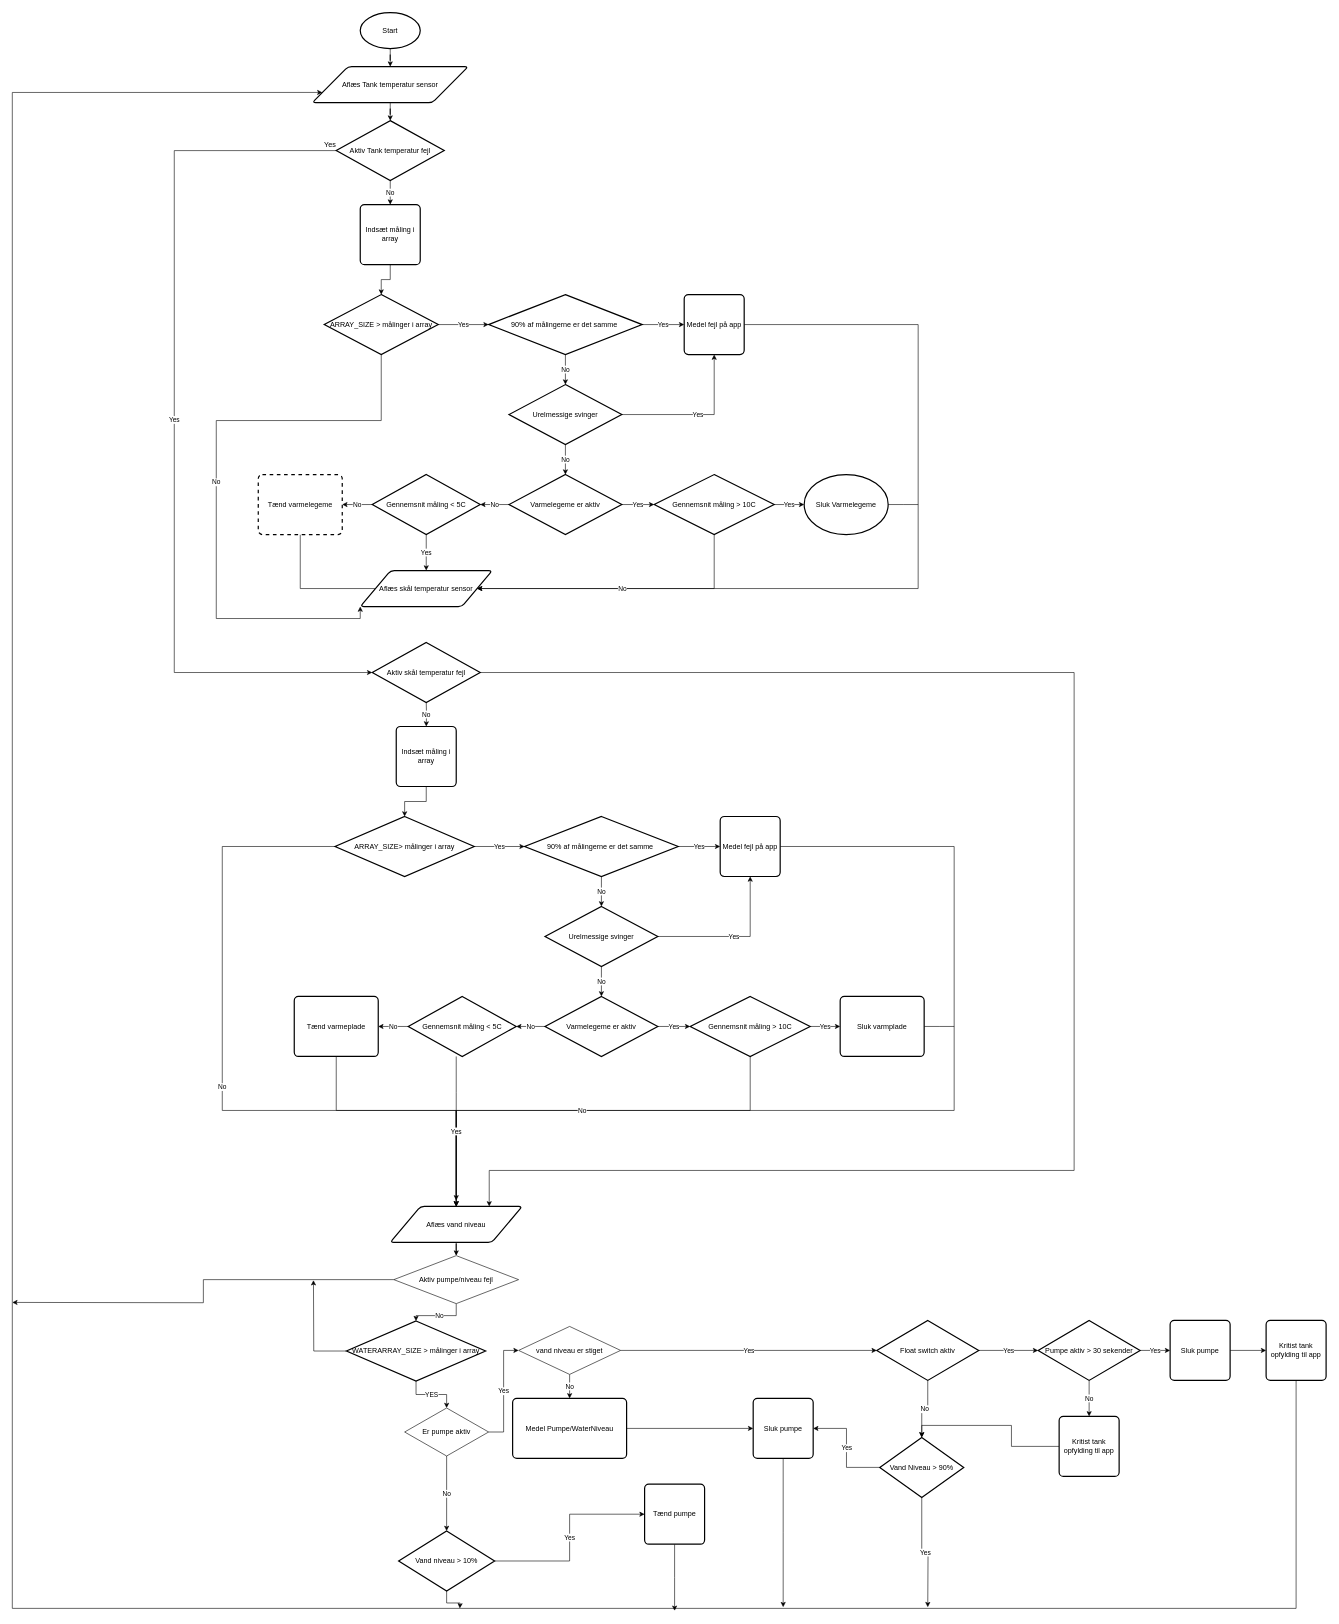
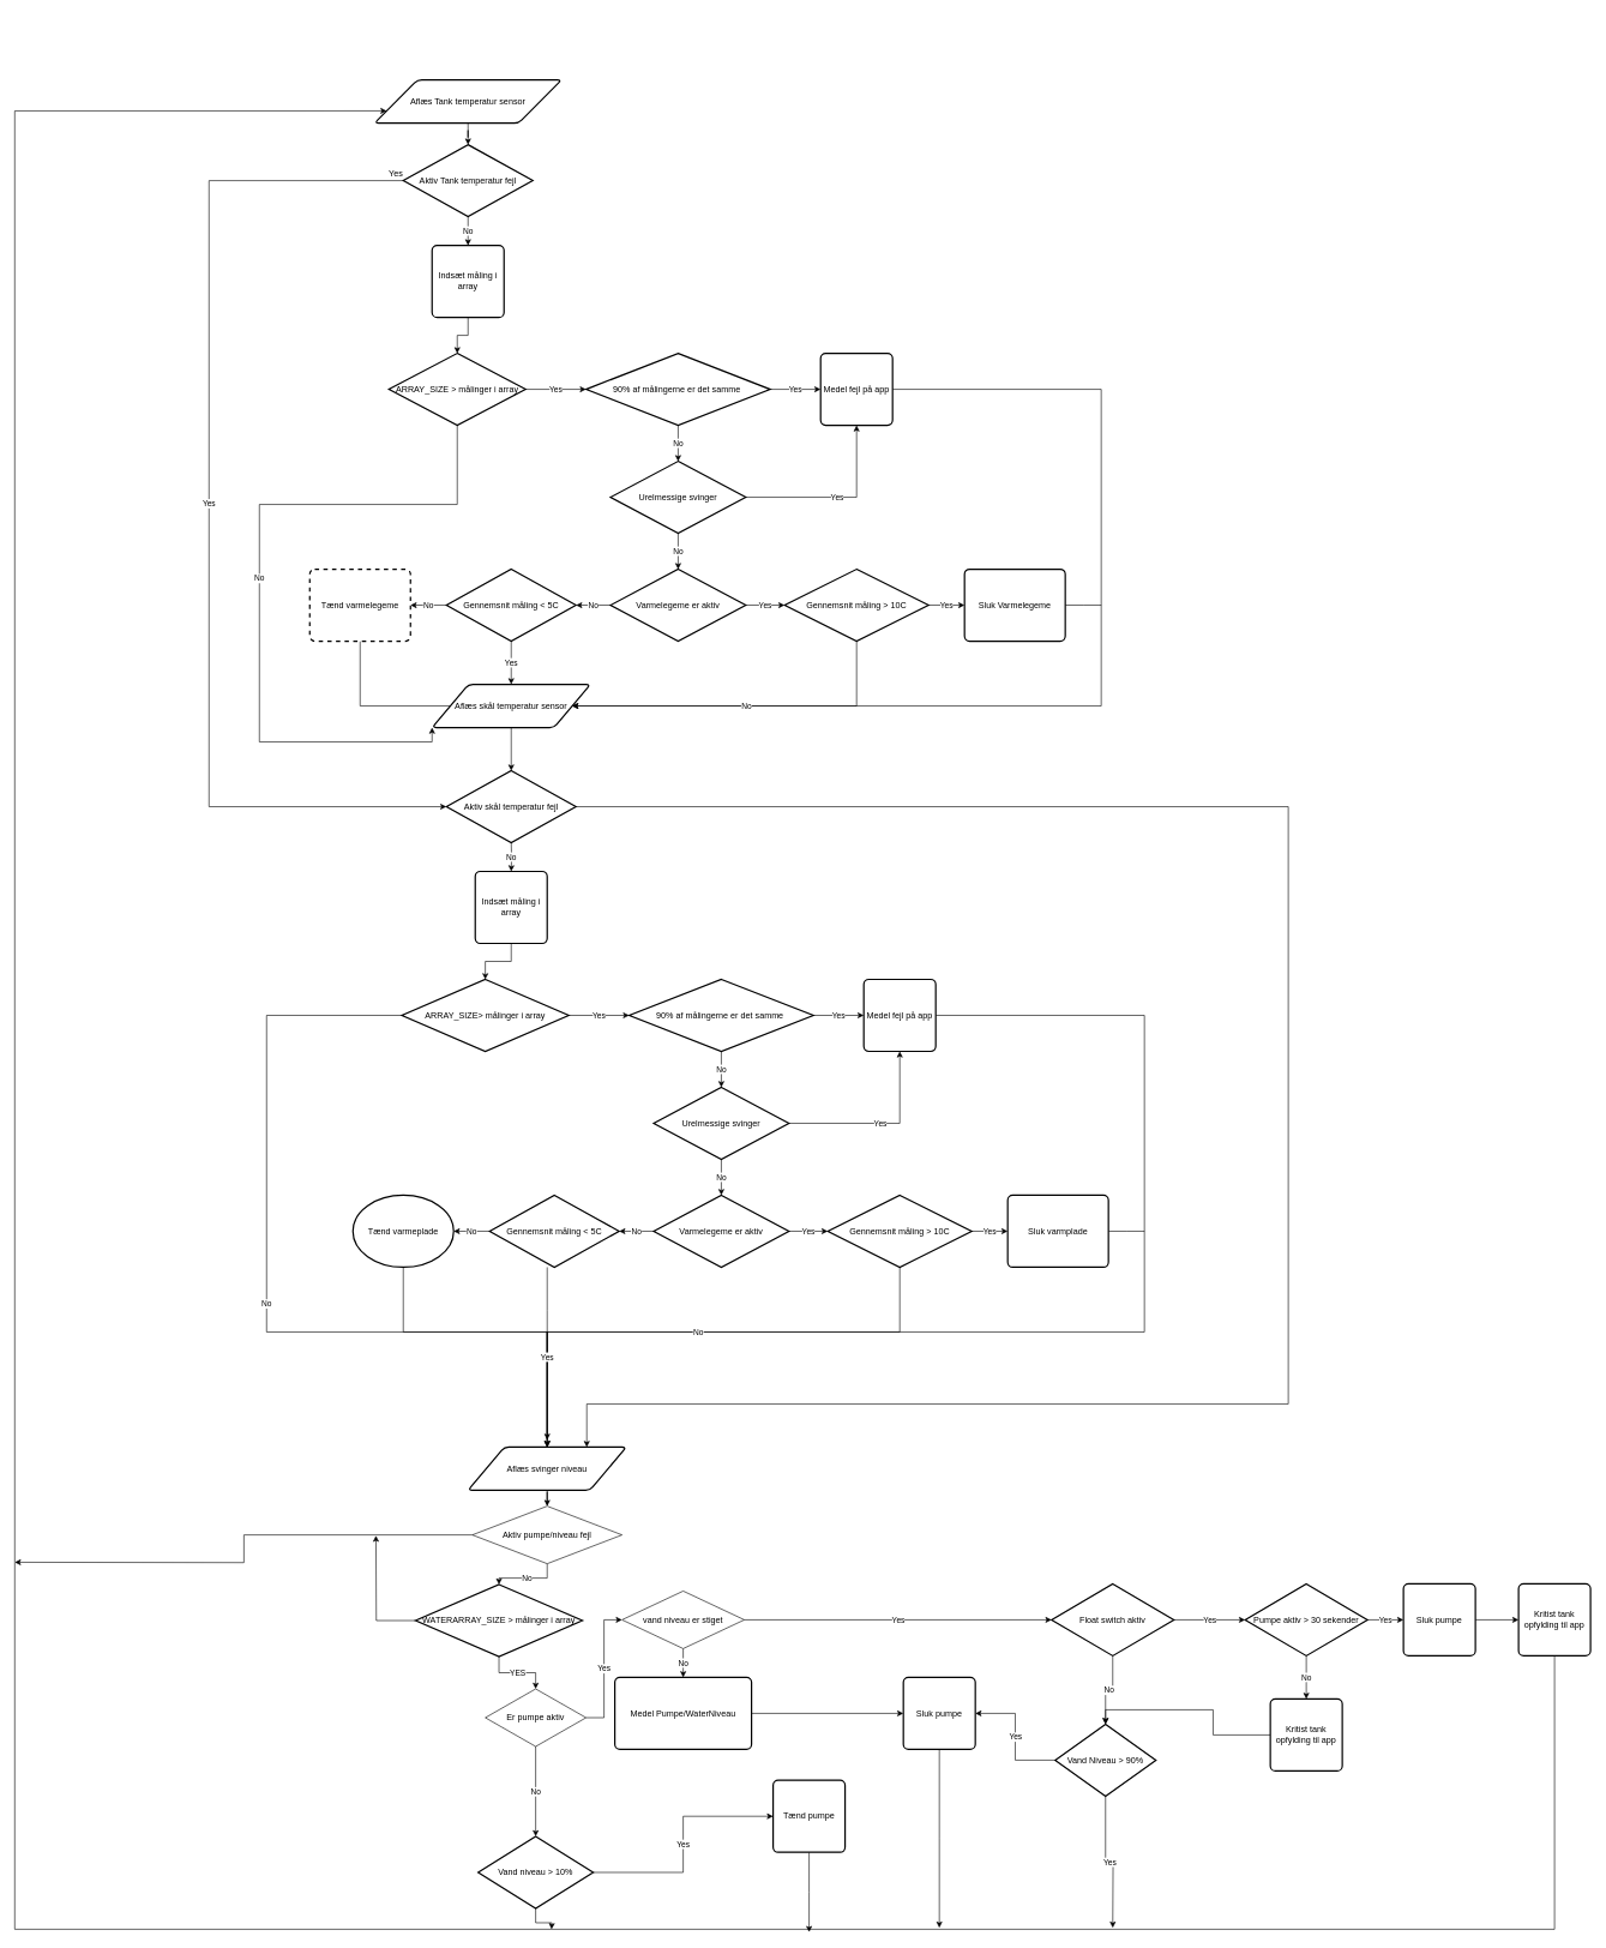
- <mxCell id="3" value="Start" style="strokeWidth=2;html=1;shape=mxgraph.flowchart.start_1;whiteSpace=wrap;" parent="1" vertex="1"><mxGeometry x="600" y="20" width="100" height="60" as="geometry" /></mxCell>
- <mxCell id="2" style="edgeStyle=orthogonalEdgeStyle;rounded=0;orthogonalLoop=1;jettySize=auto;html=1;entryX=0.5;entryY=0;entryDx=0;entryDy=0;" parent="1" source="3" target="5" edge="1"><mxGeometry relative="1" as="geometry" /></mxCell>
- <mxCell id="29" value="Sluk Varmelegeme" style="ellipse;whiteSpace=wrap;html=1;absoluteArcSize=1;arcSize=14;strokeWidth=2;" parent="1" vertex="1"><mxGeometry x="1340" y="790" width="140" height="100" as="geometry" /></mxCell>
+ <mxCell id="29" value="Sluk Varmelegeme" style="rounded=1;whiteSpace=wrap;html=1;absoluteArcSize=1;arcSize=14;strokeWidth=2;" parent="1" vertex="1"><mxGeometry x="1340" y="790" width="140" height="100" as="geometry" /></mxCell>
+ <mxCell id="35" style="edgeStyle=orthogonalEdgeStyle;rounded=0;orthogonalLoop=1;jettySize=auto;html=1;entryX=0.5;entryY=0;entryDx=0;entryDy=0;entryPerimeter=0;endArrow=classic;endFill=1;" parent="1" source="36" target="38" edge="1"><mxGeometry relative="1" as="geometry" /></mxCell>
- <mxCell id="65" value="Tænd varmeplade" style="rounded=1;whiteSpace=wrap;html=1;absoluteArcSize=1;arcSize=14;strokeWidth=2;" parent="1" vertex="1"><mxGeometry x="490" y="1660" width="140" height="100" as="geometry" /></mxCell>
+ <mxCell id="65" value="Tænd varmeplade" style="ellipse;whiteSpace=wrap;html=1;absoluteArcSize=1;arcSize=14;strokeWidth=2;" parent="1" vertex="1"><mxGeometry x="490" y="1660" width="140" height="100" as="geometry" /></mxCell>
- <mxCell id="67" value="Aflæs vand niveau" style="shape=parallelogram;html=1;strokeWidth=2;perimeter=parallelogramPerimeter;whiteSpace=wrap;rounded=1;arcSize=12;size=0.23;" parent="1" vertex="1"><mxGeometry x="650" y="2010" width="220" height="60" as="geometry" /></mxCell>
+ <mxCell id="67" value="Aflæs svinger niveau" style="shape=parallelogram;html=1;strokeWidth=2;perimeter=parallelogramPerimeter;whiteSpace=wrap;rounded=1;arcSize=12;size=0.23;" parent="1" vertex="1"><mxGeometry x="650" y="2010" width="220" height="60" as="geometry" /></mxCell>
